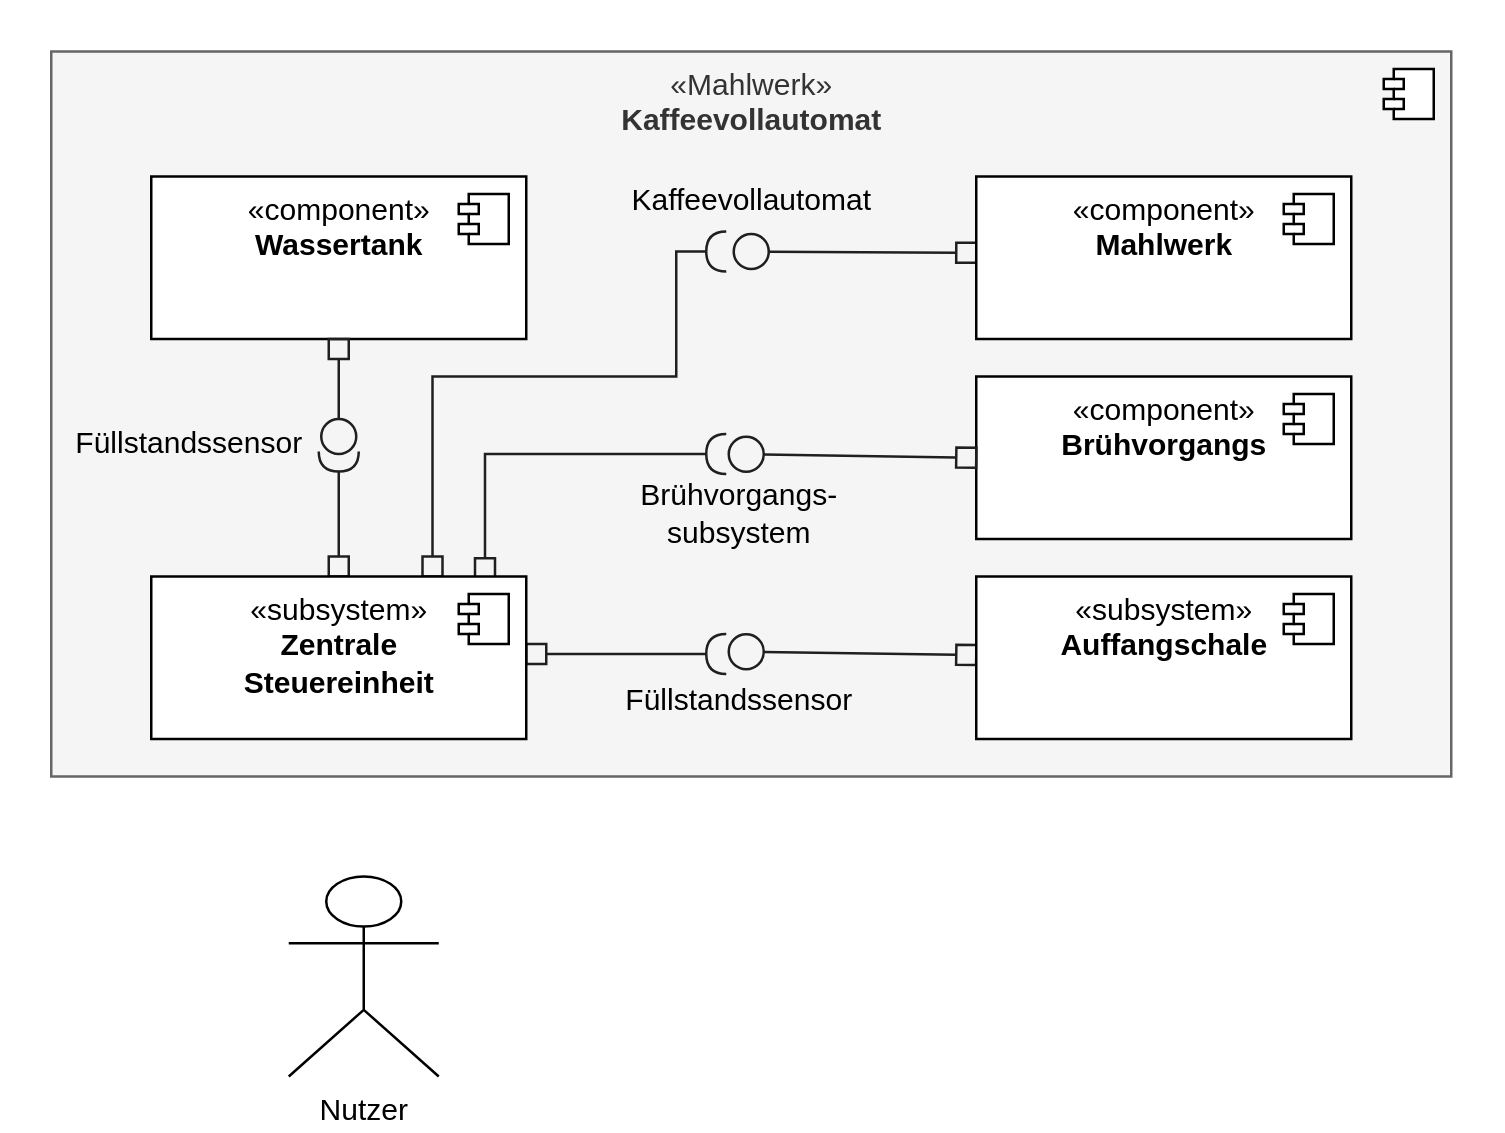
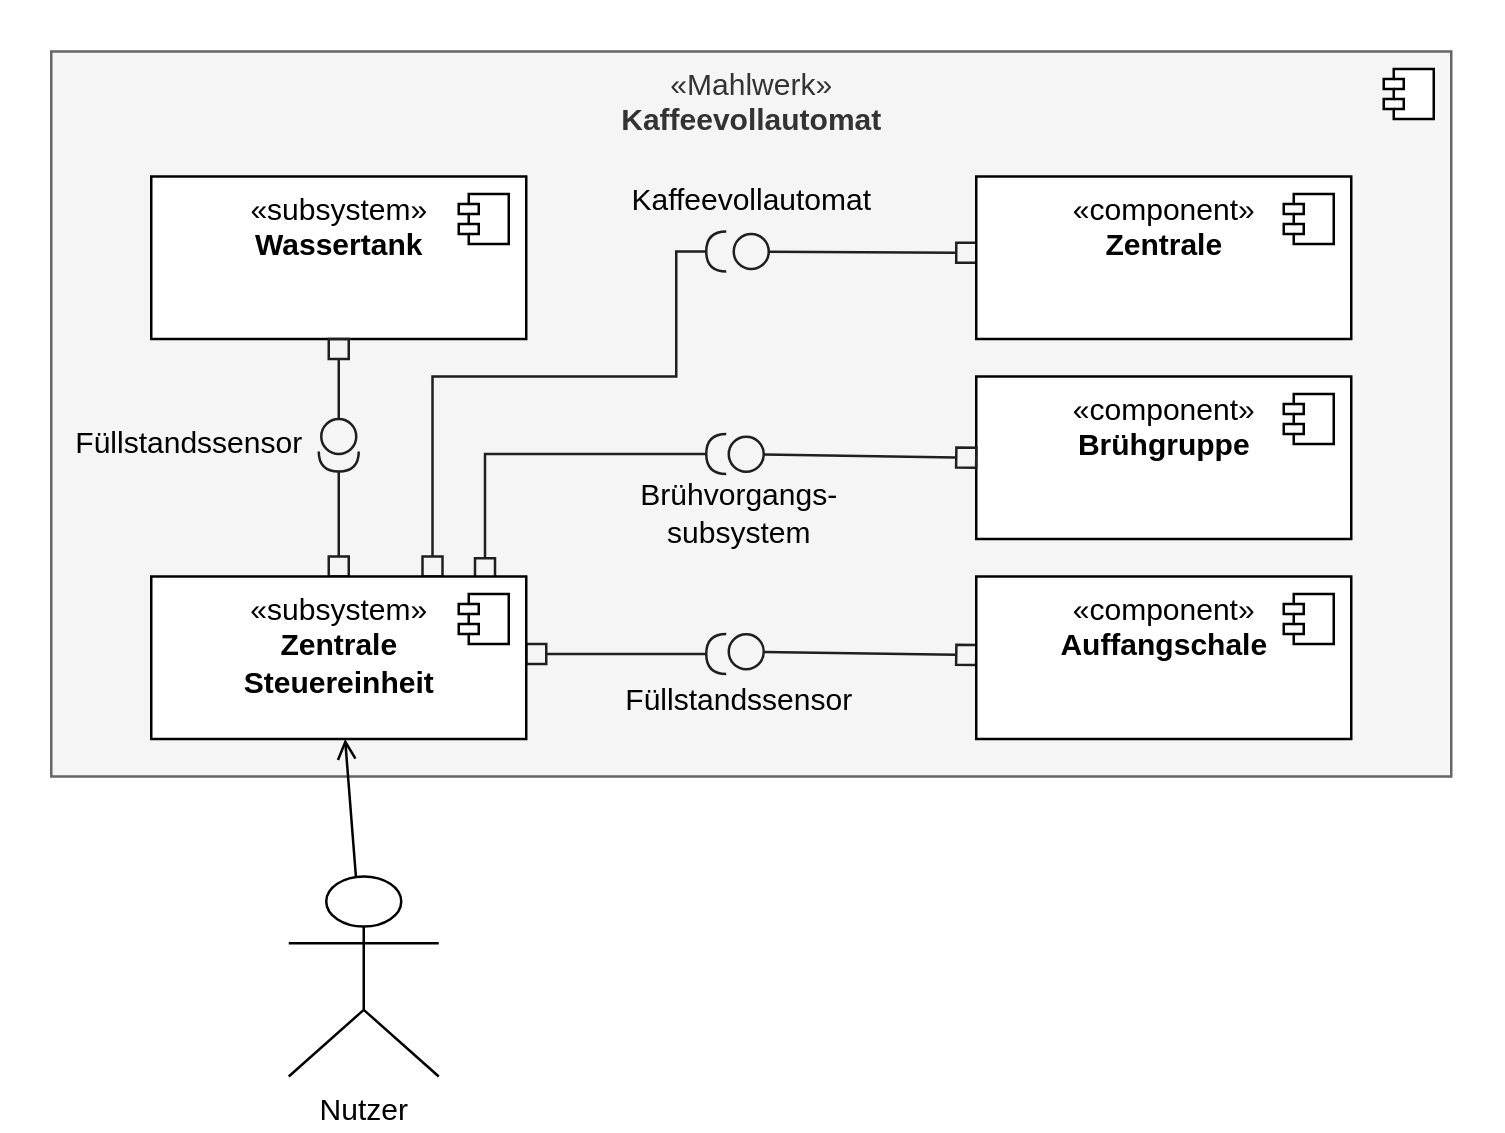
- <mxCell id="15" value="«component»&lt;br&gt;&lt;b&gt;Wassertank&lt;/b&gt;" style="html=1;dropTarget=0;verticalAlign=top;" parent="1" vertex="1"><mxGeometry x="60" y="70" width="150" height="65" as="geometry" /></mxCell>
+ <mxCell id="15" value="«subsystem»&lt;br&gt;&lt;b&gt;Wassertank&lt;/b&gt;" style="html=1;dropTarget=0;verticalAlign=top;" parent="1" vertex="1"><mxGeometry x="60" y="70" width="150" height="65" as="geometry" /></mxCell>
- <mxCell id="20" value="«component»&lt;br&gt;&lt;b&gt;Mahlwerk&lt;/b&gt;" style="html=1;dropTarget=0;verticalAlign=top;" parent="1" vertex="1"><mxGeometry x="390" y="70" width="150" height="65" as="geometry" /></mxCell>
+ <mxCell id="20" value="«component»&lt;br&gt;&lt;b&gt;Zentrale&lt;/b&gt;" style="html=1;dropTarget=0;verticalAlign=top;" parent="1" vertex="1"><mxGeometry x="390" y="70" width="150" height="65" as="geometry" /></mxCell>
- <mxCell id="4" value="«component»&lt;br&gt;&lt;b&gt;Brühvorgangs&lt;/b&gt;" style="html=1;dropTarget=0;verticalAlign=top;" parent="1" vertex="1"><mxGeometry x="390" y="150" width="150" height="65" as="geometry" /></mxCell>
+ <mxCell id="4" value="«component»&lt;br&gt;&lt;b&gt;Brühgruppe&lt;/b&gt;" style="html=1;dropTarget=0;verticalAlign=top;" parent="1" vertex="1"><mxGeometry x="390" y="150" width="150" height="65" as="geometry" /></mxCell>
- <mxCell id="13" value="«subsystem»&lt;br&gt;&lt;b&gt;Auffangschale&lt;/b&gt;" style="html=1;dropTarget=0;verticalAlign=top;" parent="1" vertex="1"><mxGeometry x="390" y="230" width="150" height="65" as="geometry" /></mxCell>
+ <mxCell id="13" value="«component»&lt;br&gt;&lt;b&gt;Auffangschale&lt;/b&gt;" style="html=1;dropTarget=0;verticalAlign=top;" parent="1" vertex="1"><mxGeometry x="390" y="230" width="150" height="65" as="geometry" /></mxCell>
+ <mxCell id="26" value="" style="edgeStyle=none;html=1;endArrow=open;endFill=0;" edge="1" parent="1" source="27" target="10"><mxGeometry relative="1" as="geometry"><mxPoint x="130" y="510" as="targetPoint" /></mxGeometry></mxCell>
